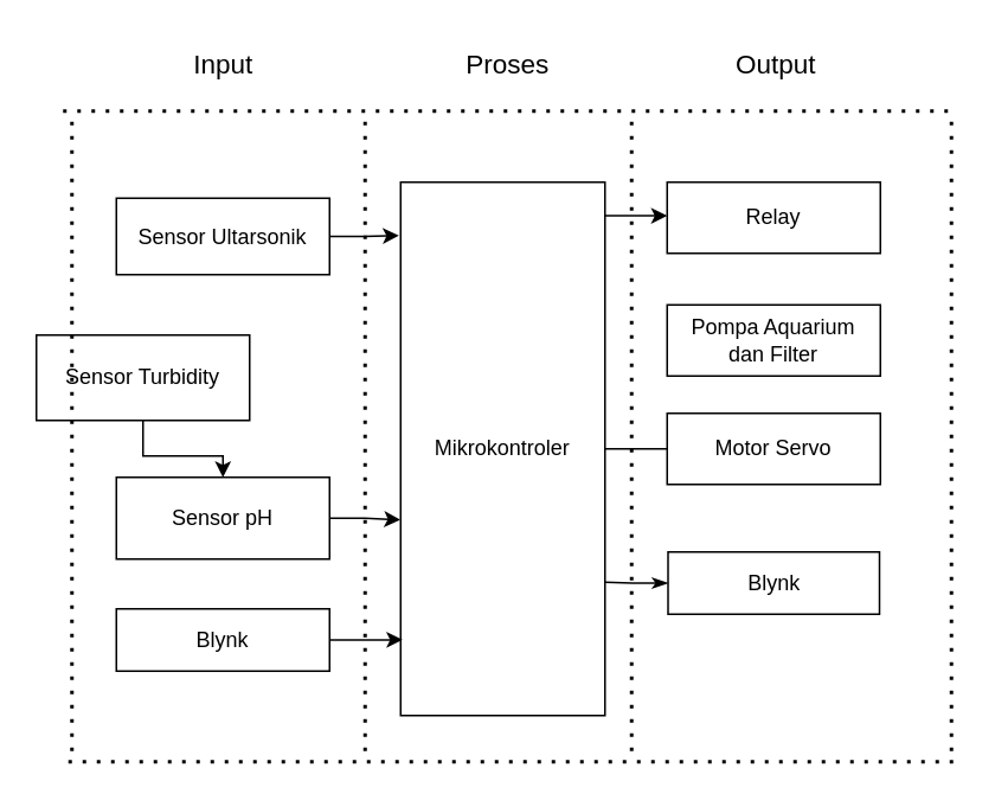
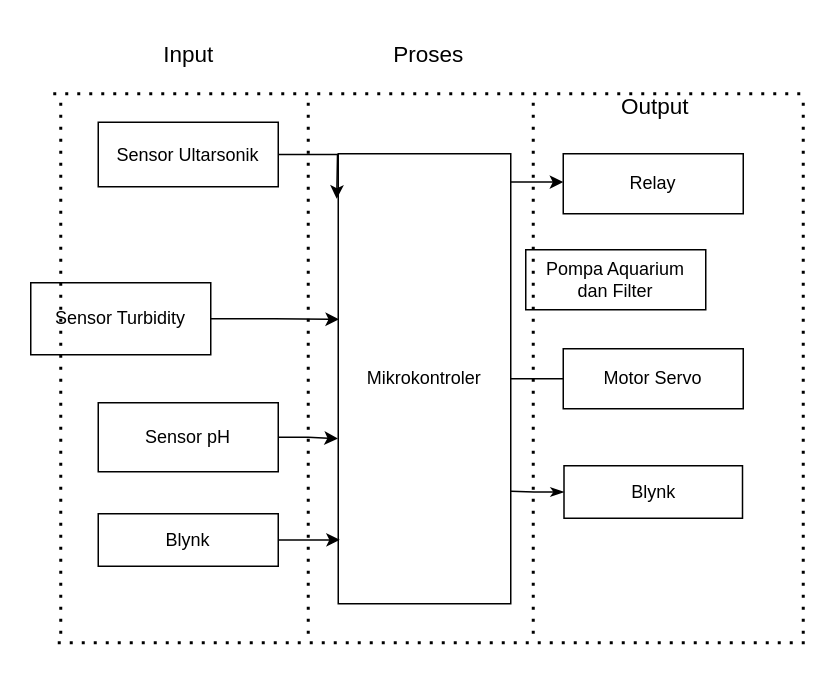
- <mxCell id="23" value="Output" style="text;html=1;align=center;verticalAlign=middle;resizable=0;points=[];autosize=1;strokeColor=none;fillColor=none;fontSize=15;" parent="1" vertex="1"><mxGeometry x="401" y="20" width="70" height="30" as="geometry" /></mxCell>
+ <mxCell id="23" value="Output" style="text;html=1;align=center;verticalAlign=middle;resizable=0;points=[];autosize=1;strokeColor=none;fillColor=none;fontSize=15;" parent="1" vertex="1"><mxGeometry x="401" y="55" width="70" height="30" as="geometry" /></mxCell>
- <mxCell id="8" value="Sensor Ultarsonik" style="rounded=0;whiteSpace=wrap;html=1;" parent="1" vertex="1"><mxGeometry x="65" y="111" width="120" height="43" as="geometry" /></mxCell>
+ <mxCell id="8" value="Sensor Ultarsonik" style="rounded=0;whiteSpace=wrap;html=1;" parent="1" vertex="1"><mxGeometry x="65" y="81" width="120" height="43" as="geometry" /></mxCell>
- <mxCell id="13" value="Pompa Aquarium&lt;div&gt;dan Filter&lt;/div&gt;" style="rounded=0;whiteSpace=wrap;html=1;" parent="1" vertex="1"><mxGeometry x="375" y="171" width="120" height="40" as="geometry" /></mxCell>
+ <mxCell id="13" value="Pompa Aquarium&lt;div&gt;dan Filter&lt;/div&gt;" style="rounded=0;whiteSpace=wrap;html=1;" parent="1" vertex="1"><mxGeometry x="350" y="166" width="120" height="40" as="geometry" /></mxCell>
- <mxCell id="10" style="edgeStyle=orthogonalEdgeStyle;rounded=0;orthogonalLoop=1;jettySize=auto;html=1;" parent="1" source="9" target="11" edge="1"><mxGeometry relative="1" as="geometry" /></mxCell>
+ <mxCell id="10" style="edgeStyle=orthogonalEdgeStyle;rounded=0;orthogonalLoop=1;jettySize=auto;html=1;entryX=0.004;entryY=0.368;entryDx=0;entryDy=0;entryPerimeter=0;" parent="1" source="9" target="4" edge="1"><mxGeometry relative="1" as="geometry" /></mxCell>
